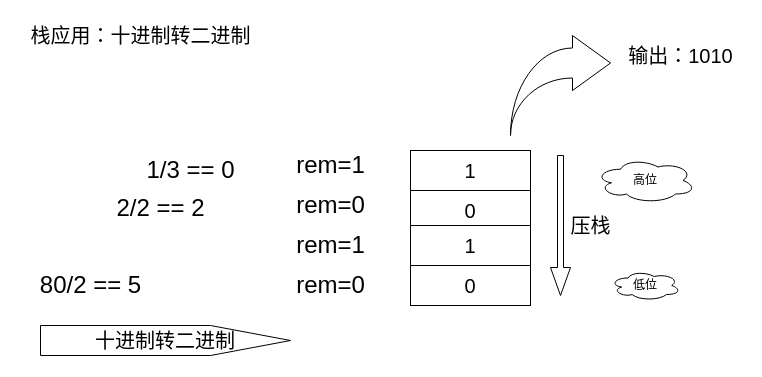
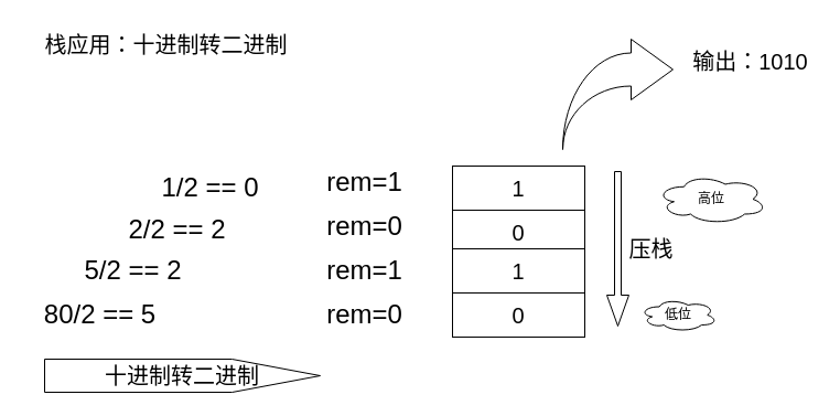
- <mxCell id="21" value="栈应用：十进制转二进制" style="text;html=1;align=center;verticalAlign=middle;resizable=0;points=[];autosize=1;strokeColor=none;fontSize=20;" vertex="1" parent="1"><mxGeometry x="20" y="20" width="240" height="30" as="geometry" /></mxCell>
+ <mxCell id="21" value="栈应用：十进制转二进制" style="text;html=1;align=center;verticalAlign=middle;resizable=0;points=[];autosize=1;strokeColor=none;fontSize=20;" vertex="1" parent="1"><mxGeometry x="30" y="25" width="240" height="30" as="geometry" /></mxCell>
- <mxCell id="12" value="1/3 == 0" style="text;html=1;align=center;verticalAlign=middle;resizable=0;points=[];autosize=1;strokeColor=none;fontSize=24;" vertex="1" parent="1"><mxGeometry x="140" y="155" width="100" height="30" as="geometry" /></mxCell>
+ <mxCell id="12" value="1/2 == 0" style="text;html=1;align=center;verticalAlign=middle;resizable=0;points=[];autosize=1;strokeColor=none;fontSize=24;" vertex="1" parent="1"><mxGeometry x="140" y="155" width="100" height="30" as="geometry" /></mxCell>
+ <mxCell id="10" value="5/2 == 2" style="text;html=1;align=center;verticalAlign=middle;resizable=0;points=[];autosize=1;strokeColor=none;fontSize=24;" vertex="1" parent="1"><mxGeometry x="70" y="230" width="100" height="30" as="geometry" /></mxCell>
- <mxCell id="4" value="低位" style="ellipse;shape=cloud;whiteSpace=wrap;html=1;" vertex="1" parent="1"><mxGeometry x="610" y="270" width="70" height="30" as="geometry" /></mxCell>
+ <mxCell id="4" value="低位" style="ellipse;shape=cloud;whiteSpace=wrap;html=1;" vertex="1" parent="1"><mxGeometry x="580" y="270" width="70" height="30" as="geometry" /></mxCell>
